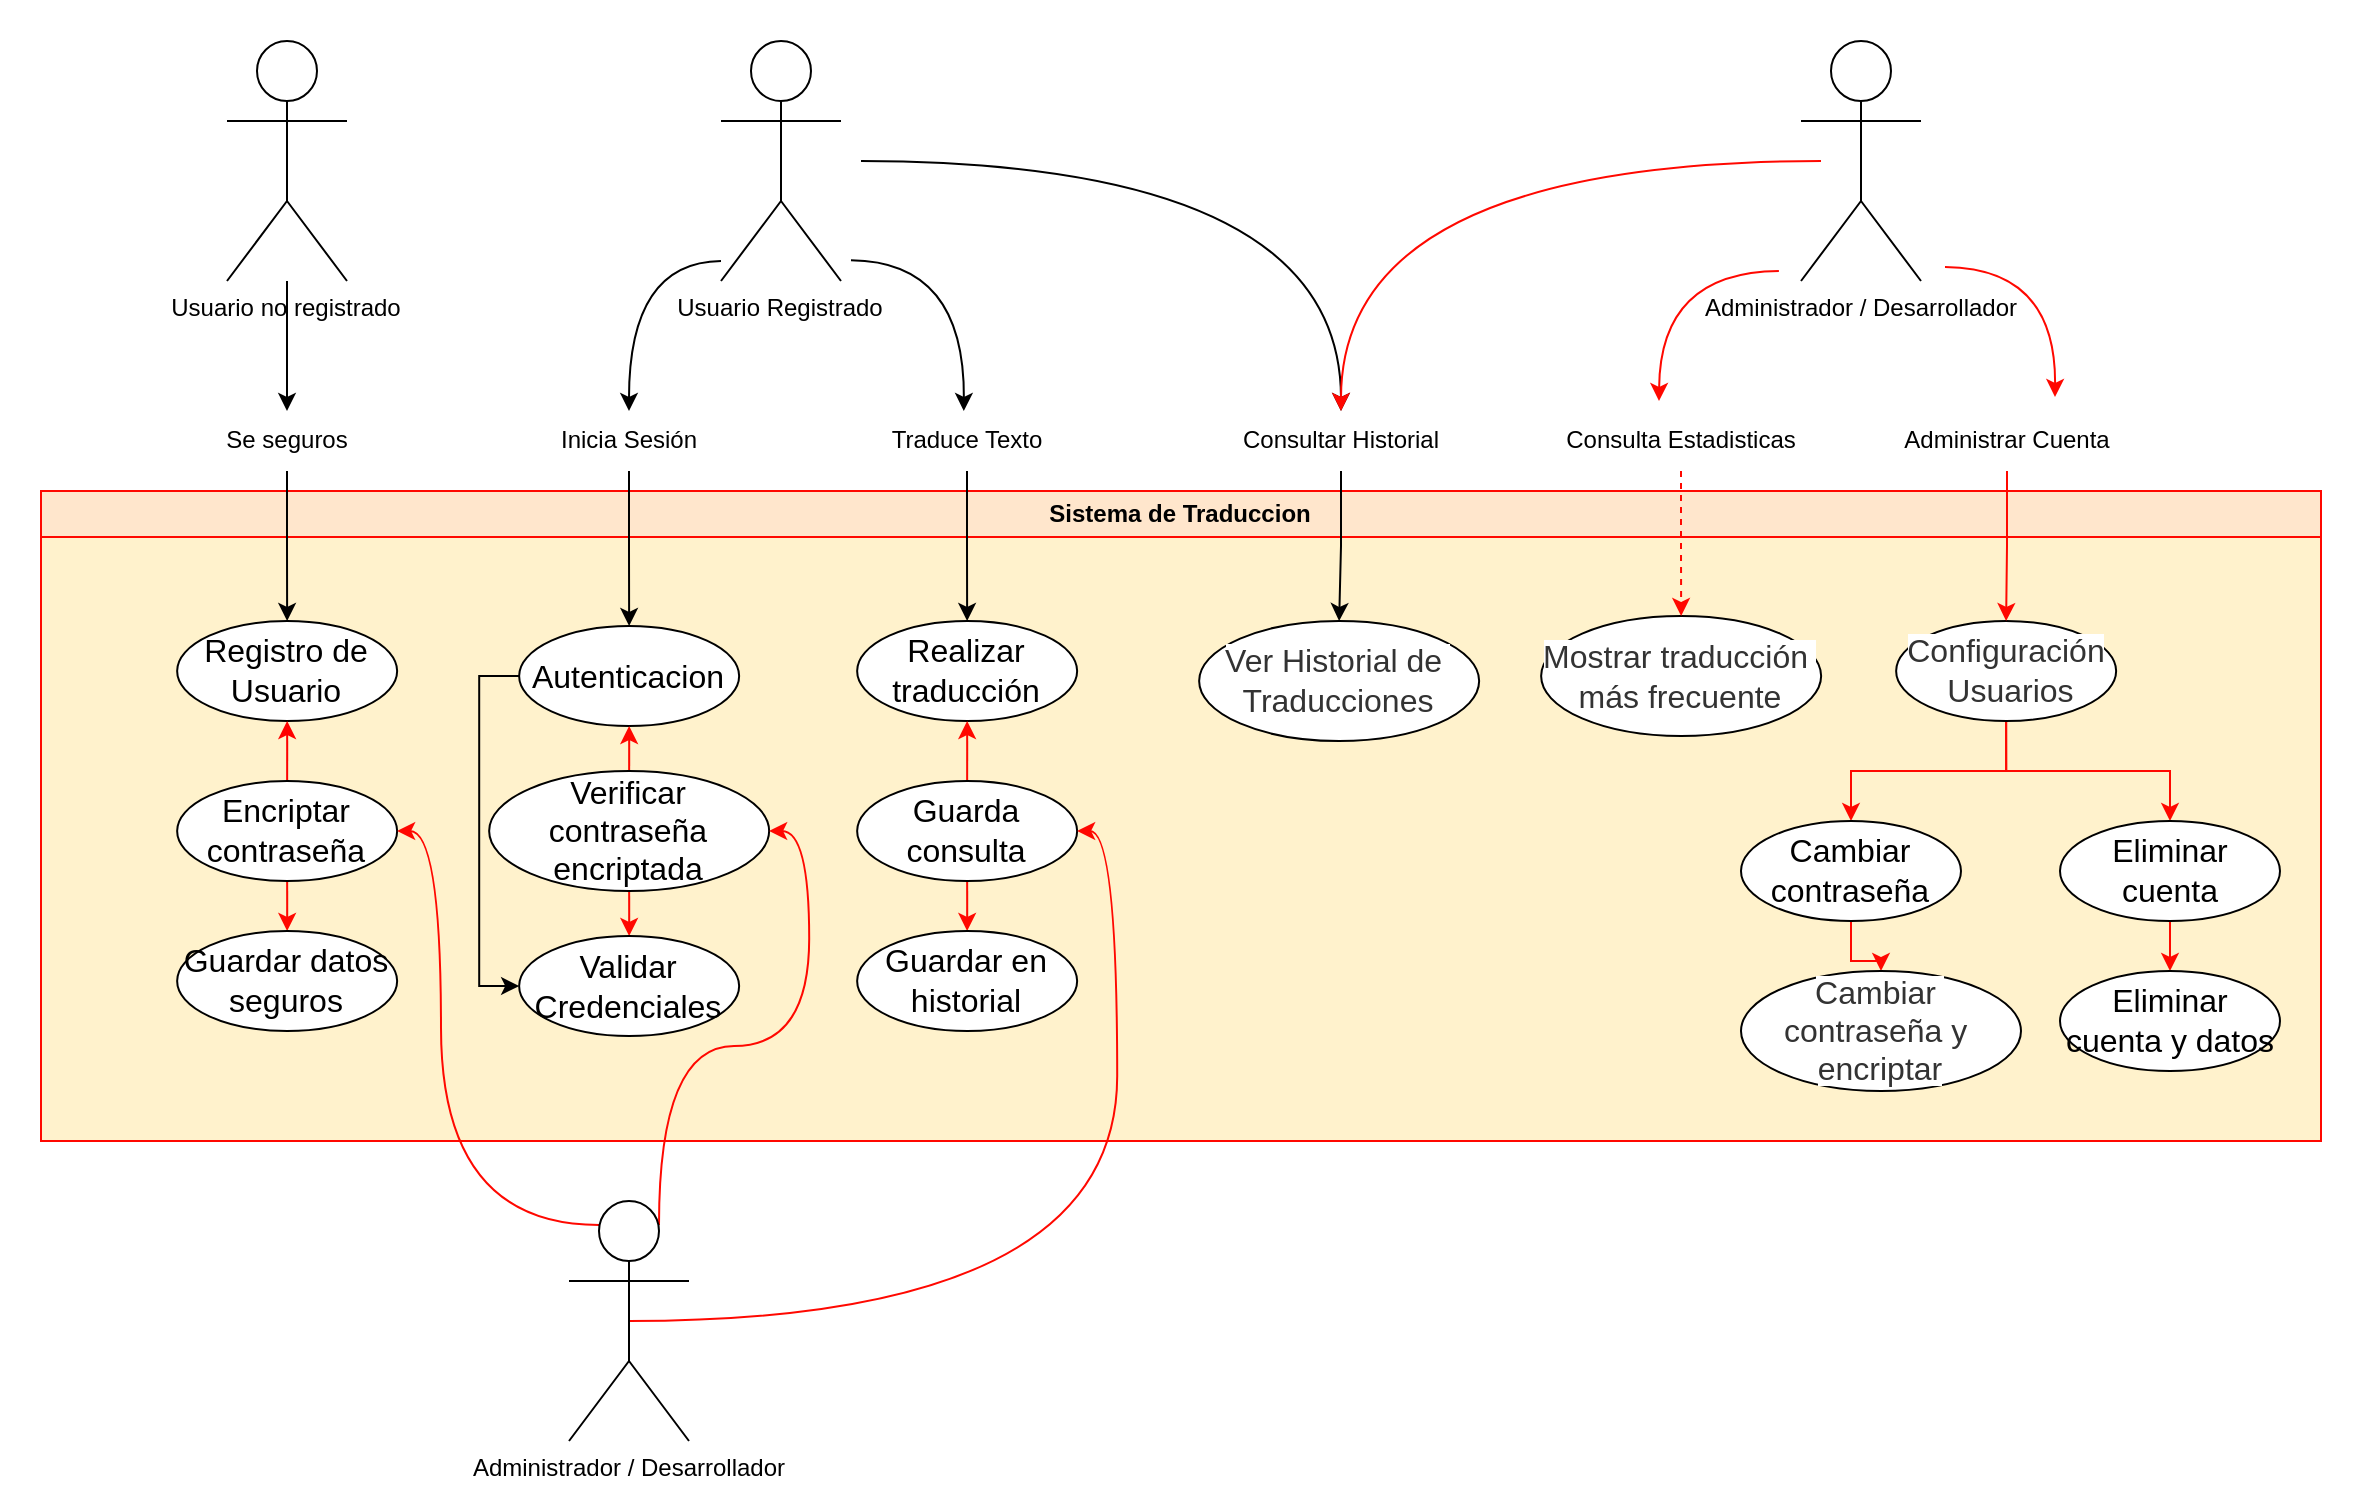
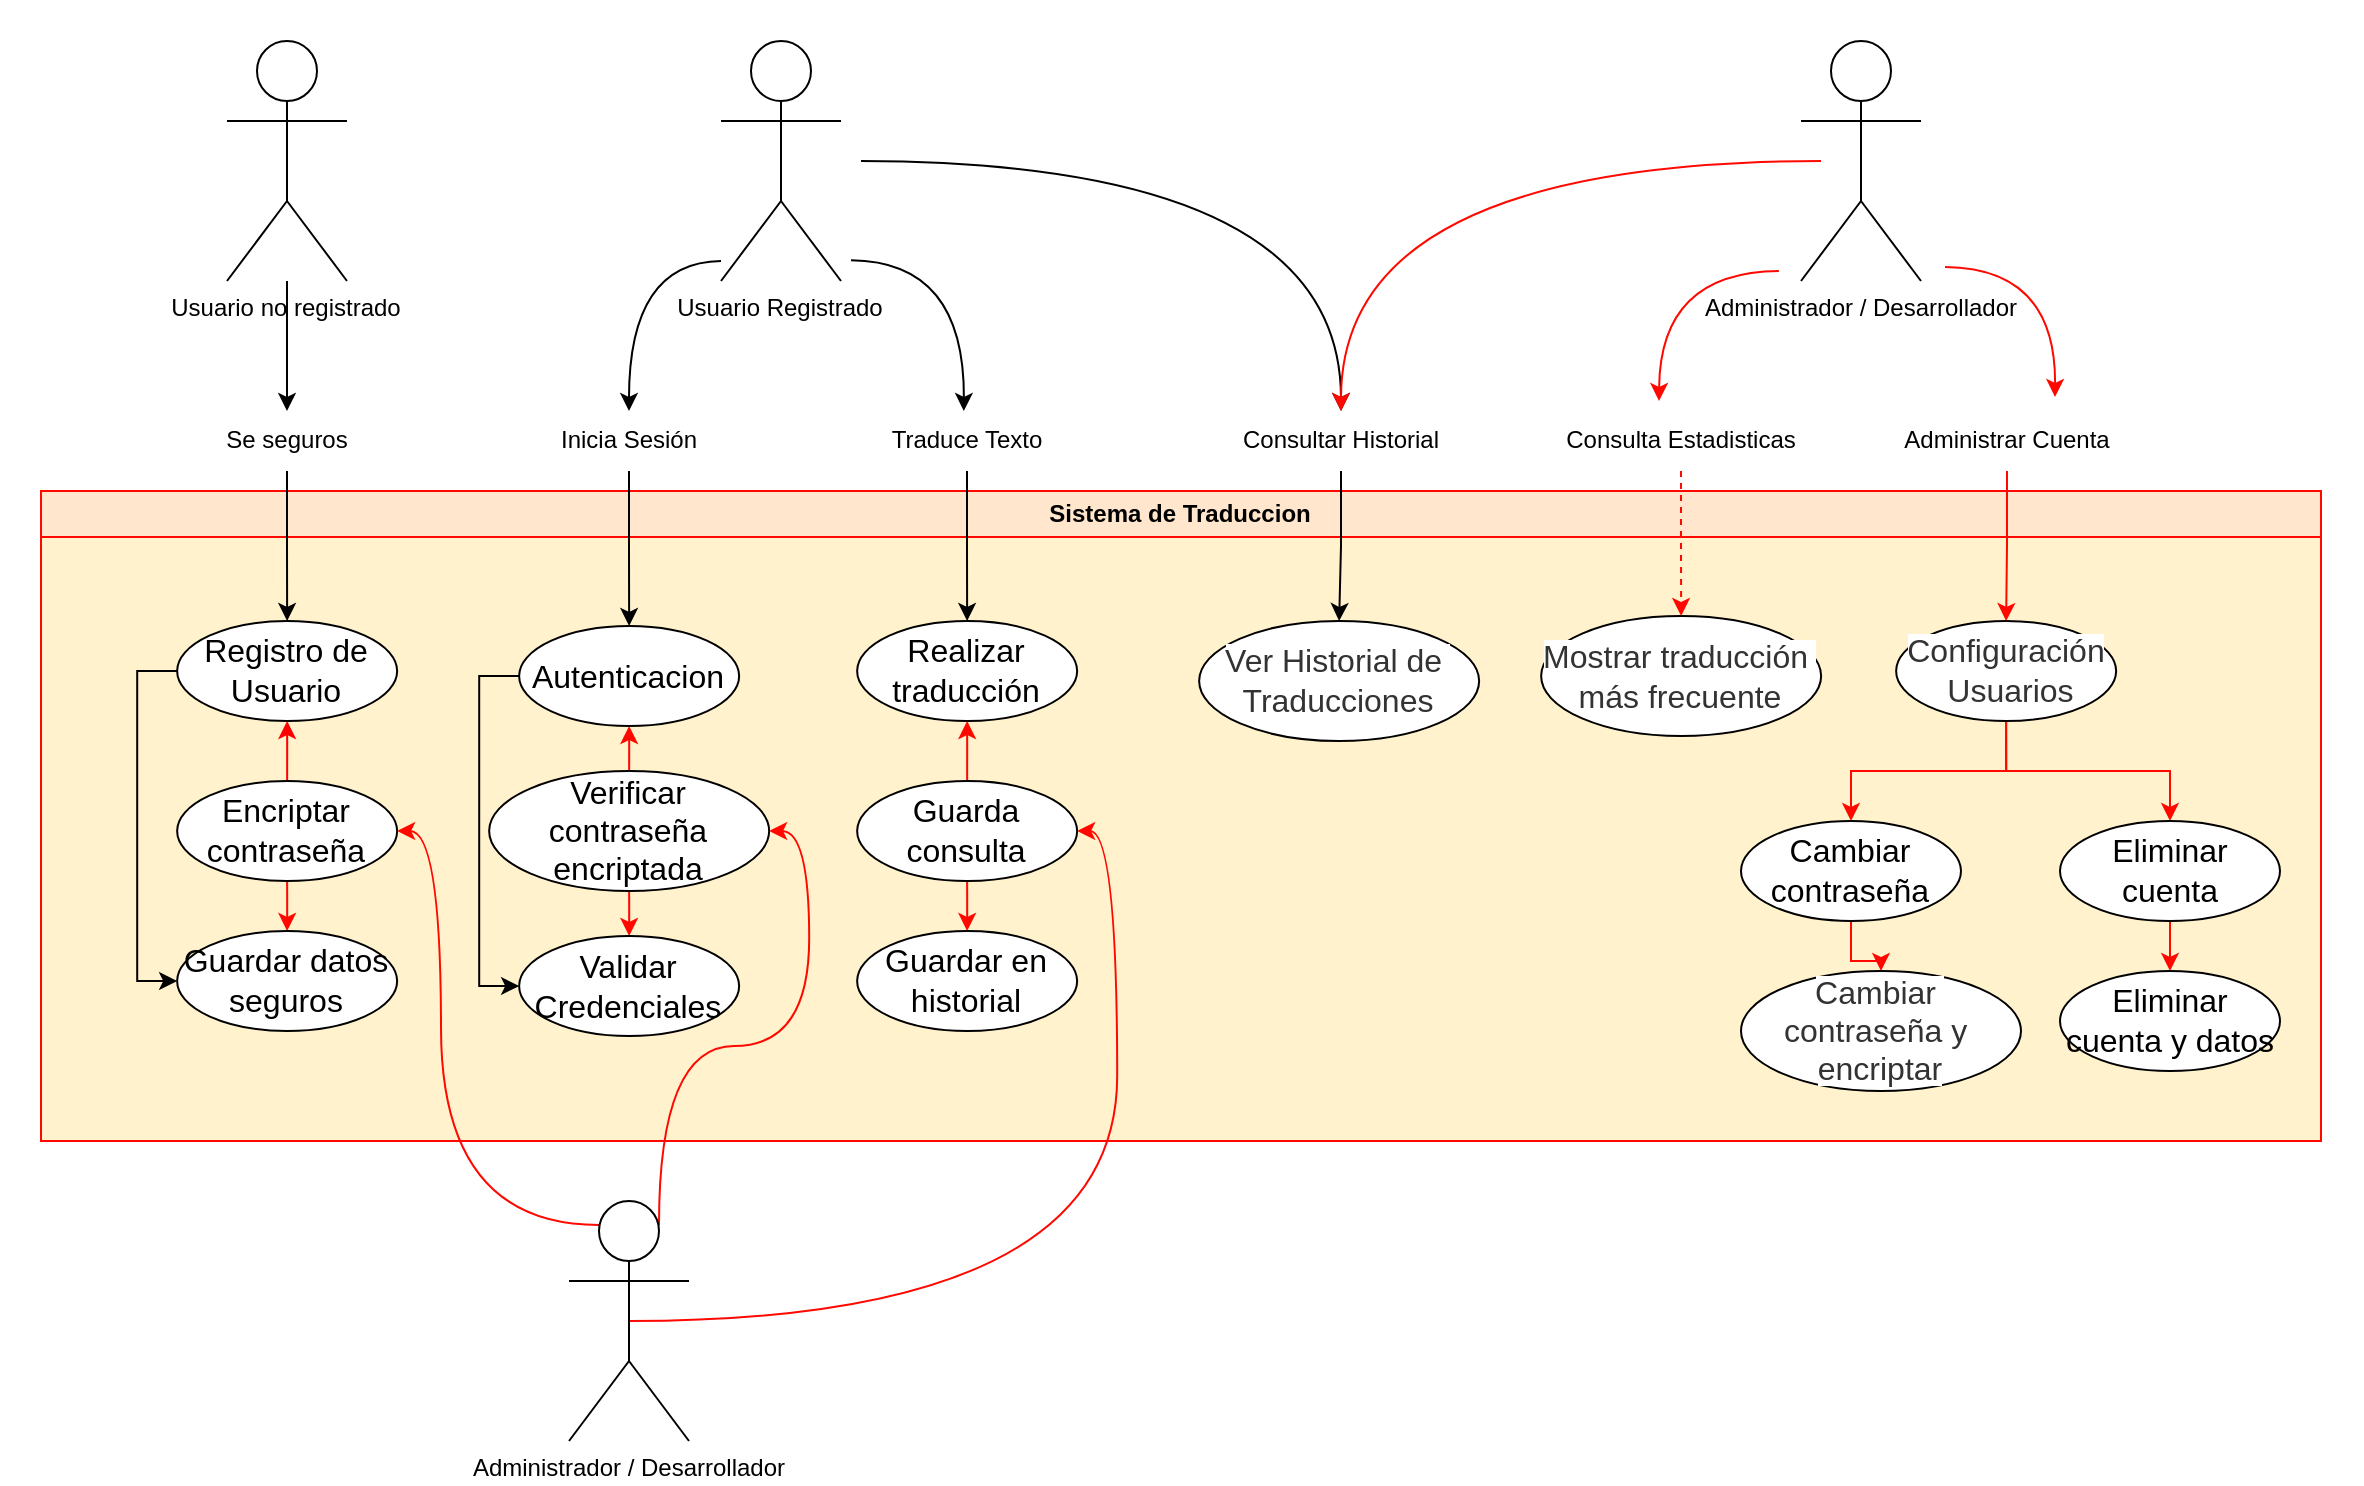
+ <mxCell id="13" style="edgeStyle=orthogonalEdgeStyle;rounded=0;orthogonalLoop=1;jettySize=auto;html=1;exitX=0;exitY=0.5;exitDx=0;exitDy=0;entryX=0;entryY=0.5;entryDx=0;entryDy=0;" edge="1" parent="12" source="14" target="18"><mxGeometry relative="1" as="geometry" /></mxCell>
